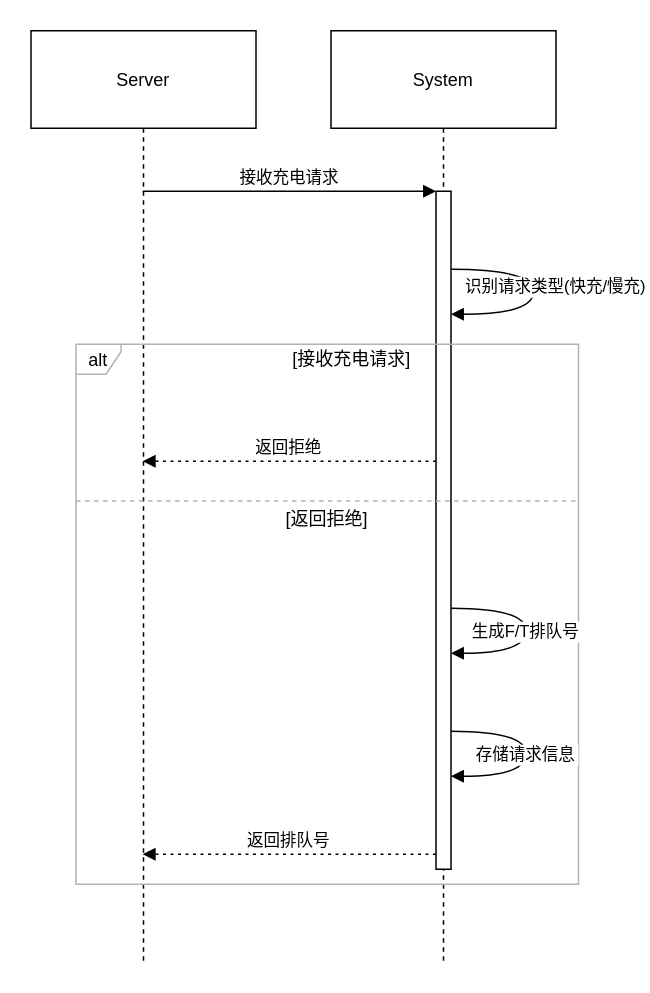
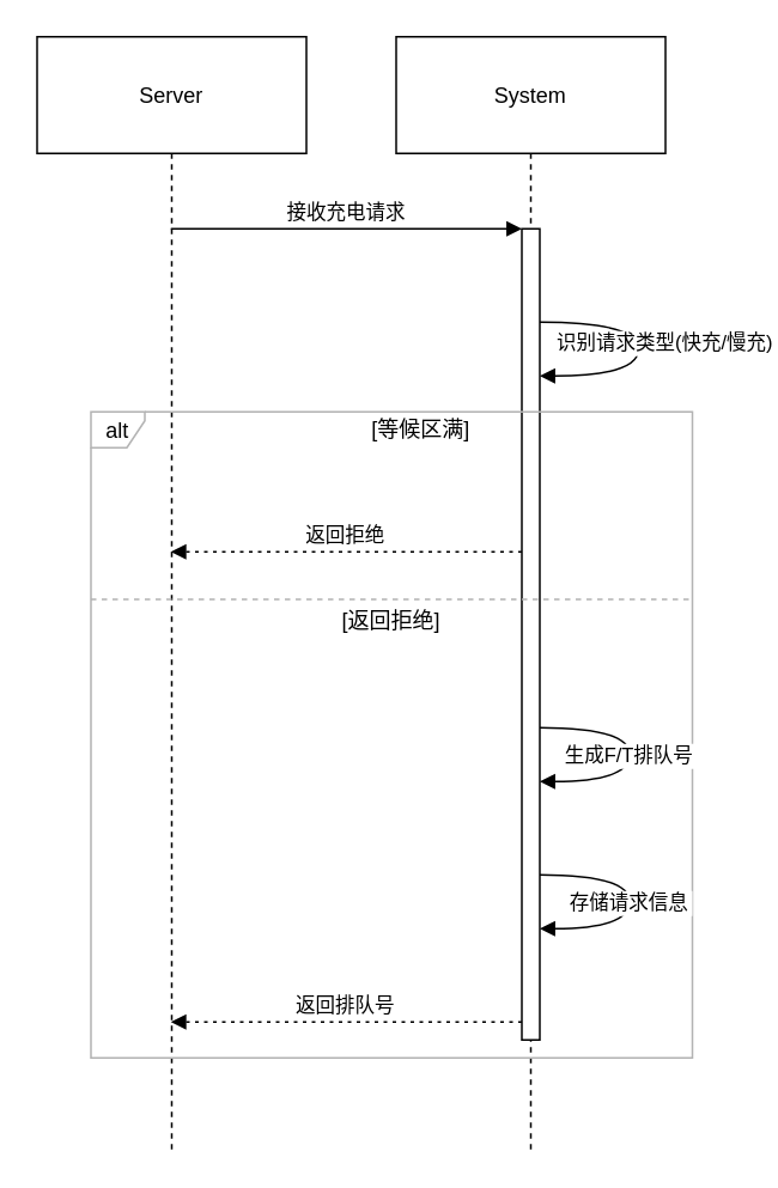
- <mxCell id="6" value="[接收充电请求]" style="text;strokeColor=none;fillColor=none;align=center;verticalAlign=middle;whiteSpace=wrap;" vertex="1" parent="5"><mxGeometry x="33.389" width="301.611" height="20" as="geometry" /></mxCell>
+ <mxCell id="6" value="[等候区满]" style="text;strokeColor=none;fillColor=none;align=center;verticalAlign=middle;whiteSpace=wrap;" vertex="1" parent="5"><mxGeometry x="33.389" width="301.611" height="20" as="geometry" /></mxCell>
